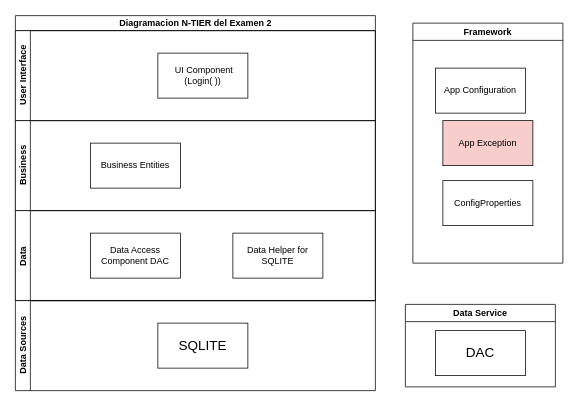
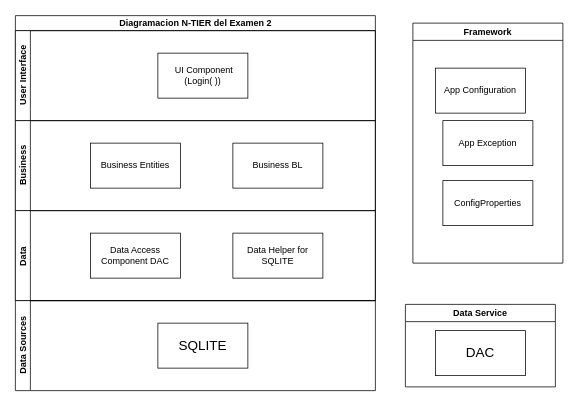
- <mxCell id="16" value="App Exception" style="whiteSpace=wrap;html=1;fillColor=#f8cecc;" parent="13" vertex="1"><mxGeometry x="40" y="130" width="120" height="60" as="geometry" /></mxCell>
+ <mxCell id="16" value="App Exception" style="whiteSpace=wrap;html=1;" parent="13" vertex="1"><mxGeometry x="40" y="130" width="120" height="60" as="geometry" /></mxCell>
+ <mxCell id="7" value="Business BL" style="whiteSpace=wrap;html=1;" parent="5" vertex="1"><mxGeometry x="290" y="30" width="120" height="60" as="geometry" /></mxCell>
